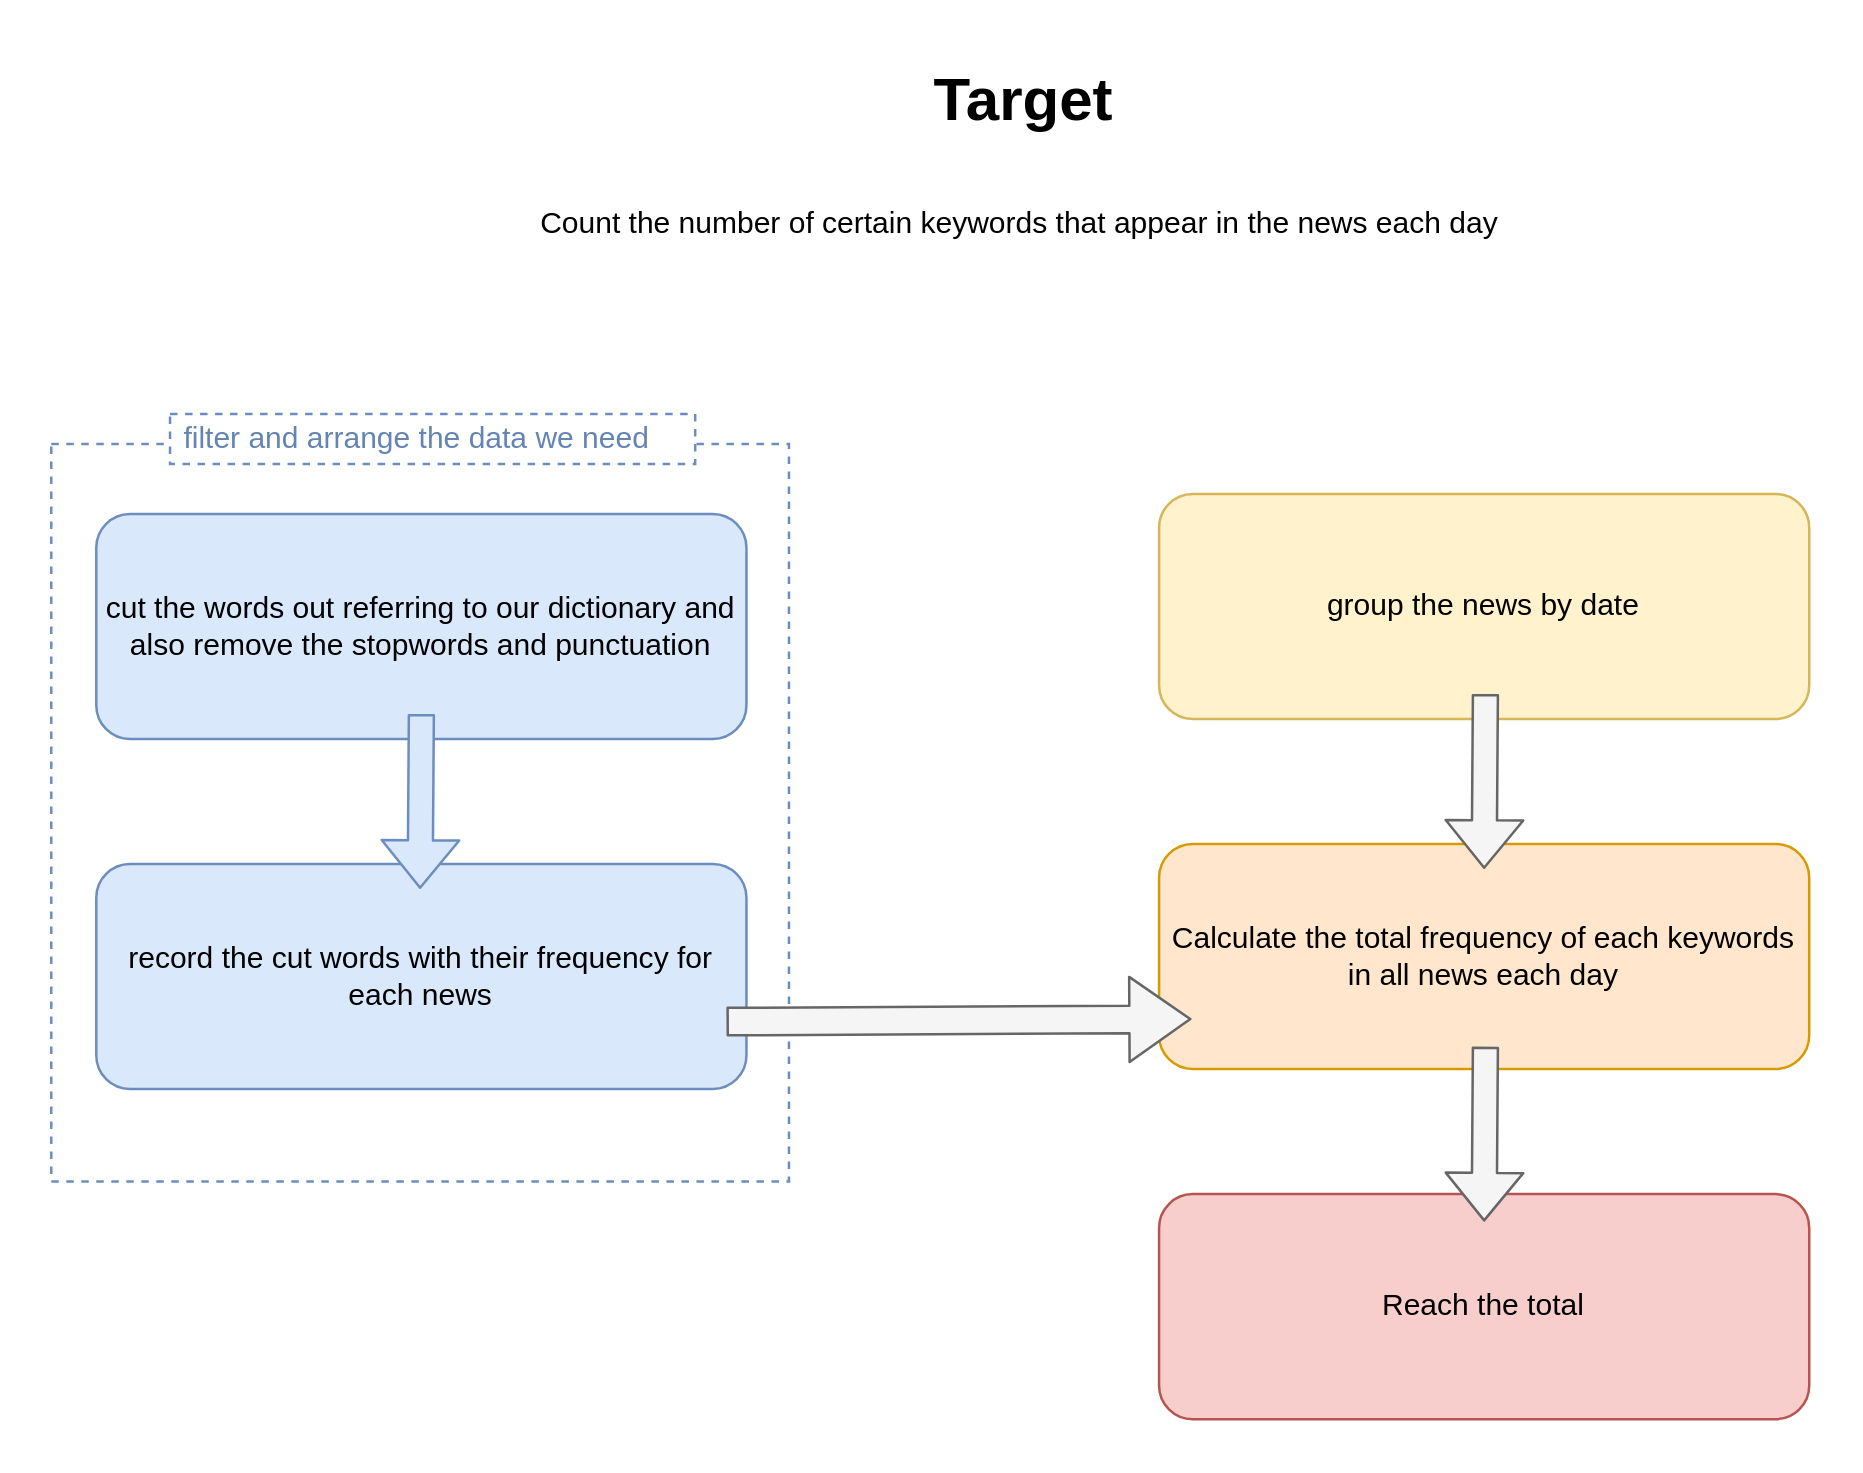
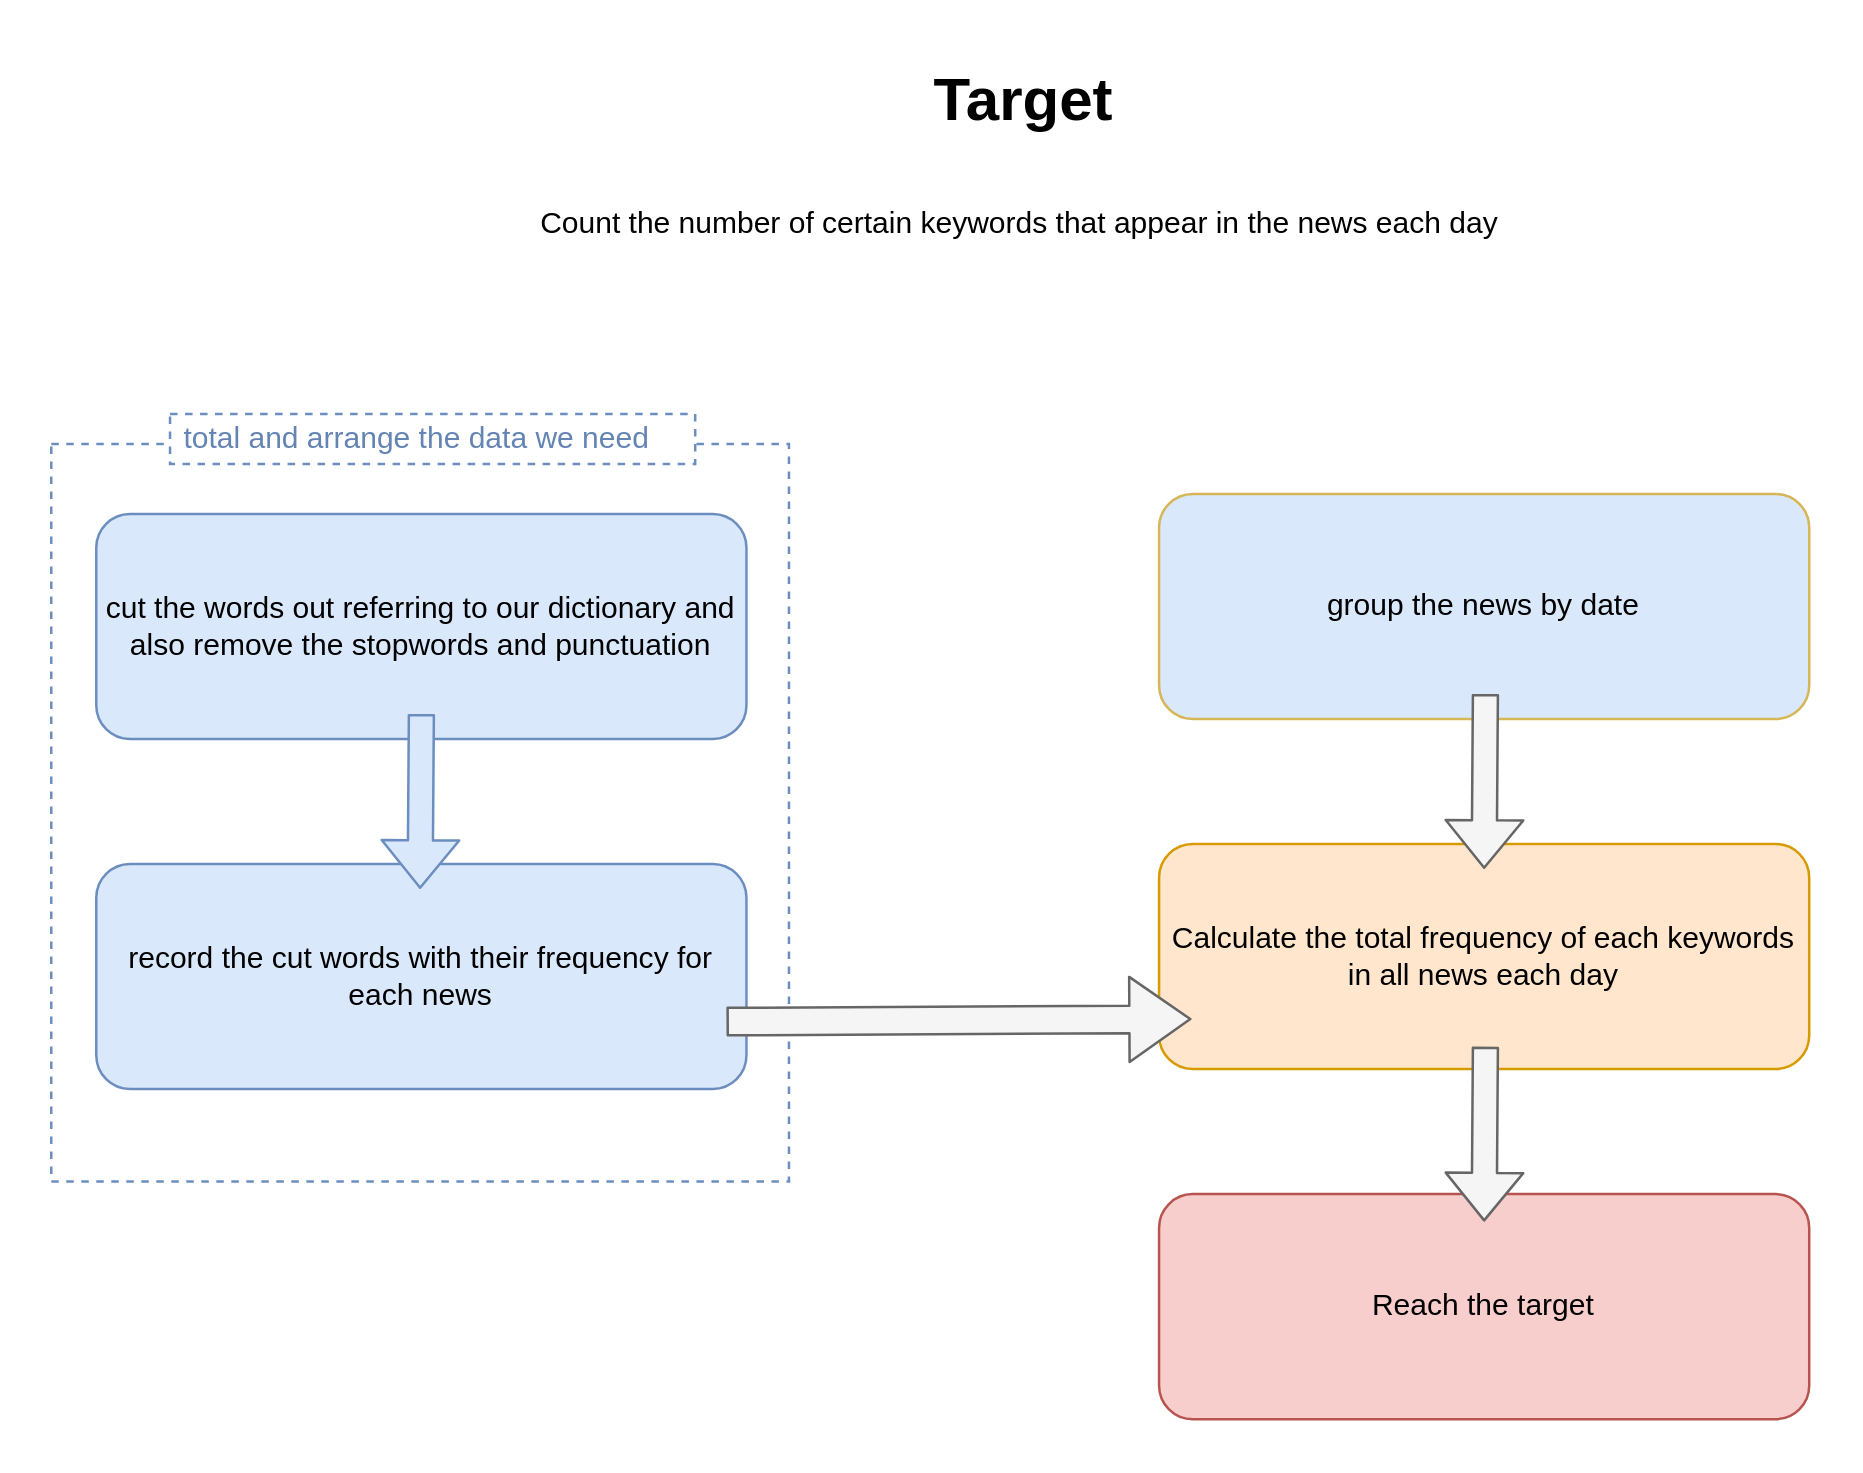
- <mxCell id="17" value="&lt;div style=&quot;text-align: center&quot;&gt;&lt;span&gt;&lt;font color=&quot;#6484b3&quot;&gt;&amp;nbsp;filter and arrange the data we need&lt;/font&gt;&lt;/span&gt;&lt;/div&gt;" style="text;html=1;resizable=0;points=[];autosize=1;align=left;verticalAlign=top;spacingTop=-4;fillColor=#ffffff;strokeColor=#6c8ebf;dashed=1;" vertex="1" parent="1"><mxGeometry x="67.5" y="165" width="210" height="20" as="geometry" /></mxCell>
+ <mxCell id="17" value="&lt;div style=&quot;text-align: center&quot;&gt;&lt;span&gt;&lt;font color=&quot;#6484b3&quot;&gt;&amp;nbsp;total and arrange the data we need&lt;/font&gt;&lt;/span&gt;&lt;/div&gt;" style="text;html=1;resizable=0;points=[];autosize=1;align=left;verticalAlign=top;spacingTop=-4;fillColor=#ffffff;strokeColor=#6c8ebf;dashed=1;" vertex="1" parent="1"><mxGeometry x="67.5" y="165" width="210" height="20" as="geometry" /></mxCell>
- <mxCell id="9" value="group the news by date" style="rounded=1;whiteSpace=wrap;html=1;fillColor=#fff2cc;strokeColor=#d6b656;" vertex="1" parent="1"><mxGeometry x="463" y="197" width="260" height="90" as="geometry" /></mxCell>
+ <mxCell id="9" value="group the news by date" style="rounded=1;whiteSpace=wrap;html=1;fillColor=#dae8fc;strokeColor=#d6b656;" vertex="1" parent="1"><mxGeometry x="463" y="197" width="260" height="90" as="geometry" /></mxCell>
- <mxCell id="12" value="Reach the total" style="rounded=1;whiteSpace=wrap;html=1;fillColor=#f8cecc;strokeColor=#b85450;" vertex="1" parent="1"><mxGeometry x="463" y="477" width="260" height="90" as="geometry" /></mxCell>
+ <mxCell id="12" value="Reach the target" style="rounded=1;whiteSpace=wrap;html=1;fillColor=#f8cecc;strokeColor=#b85450;" vertex="1" parent="1"><mxGeometry x="463" y="477" width="260" height="90" as="geometry" /></mxCell>
